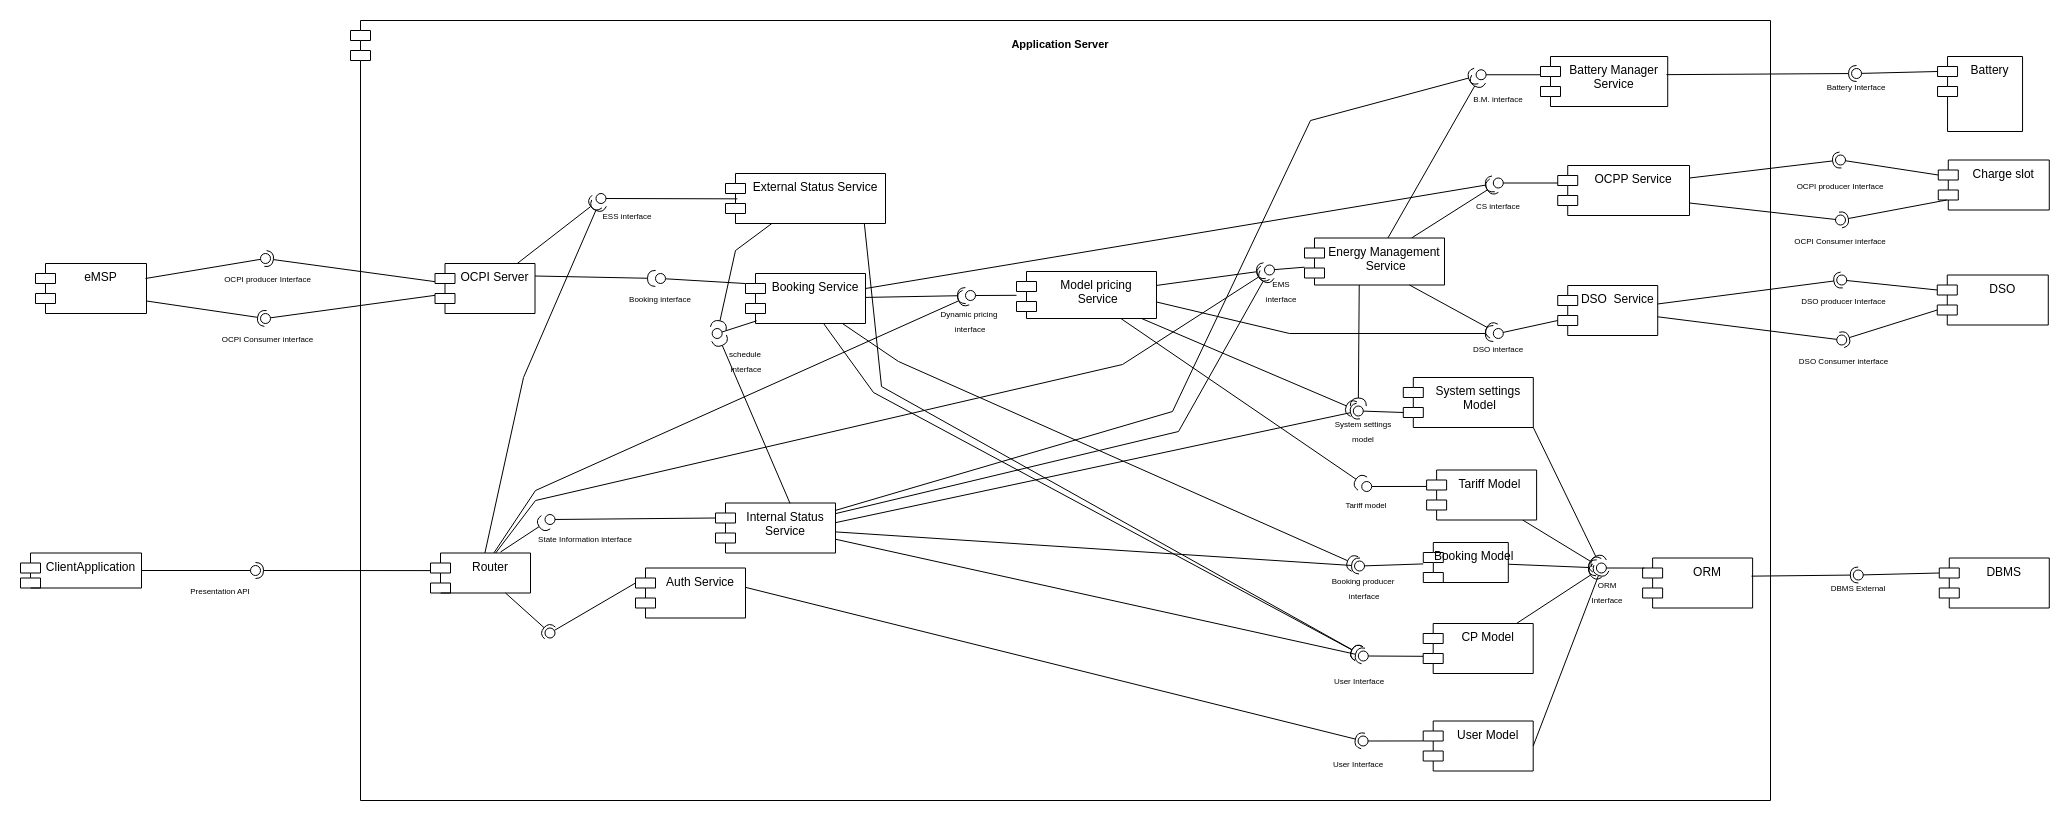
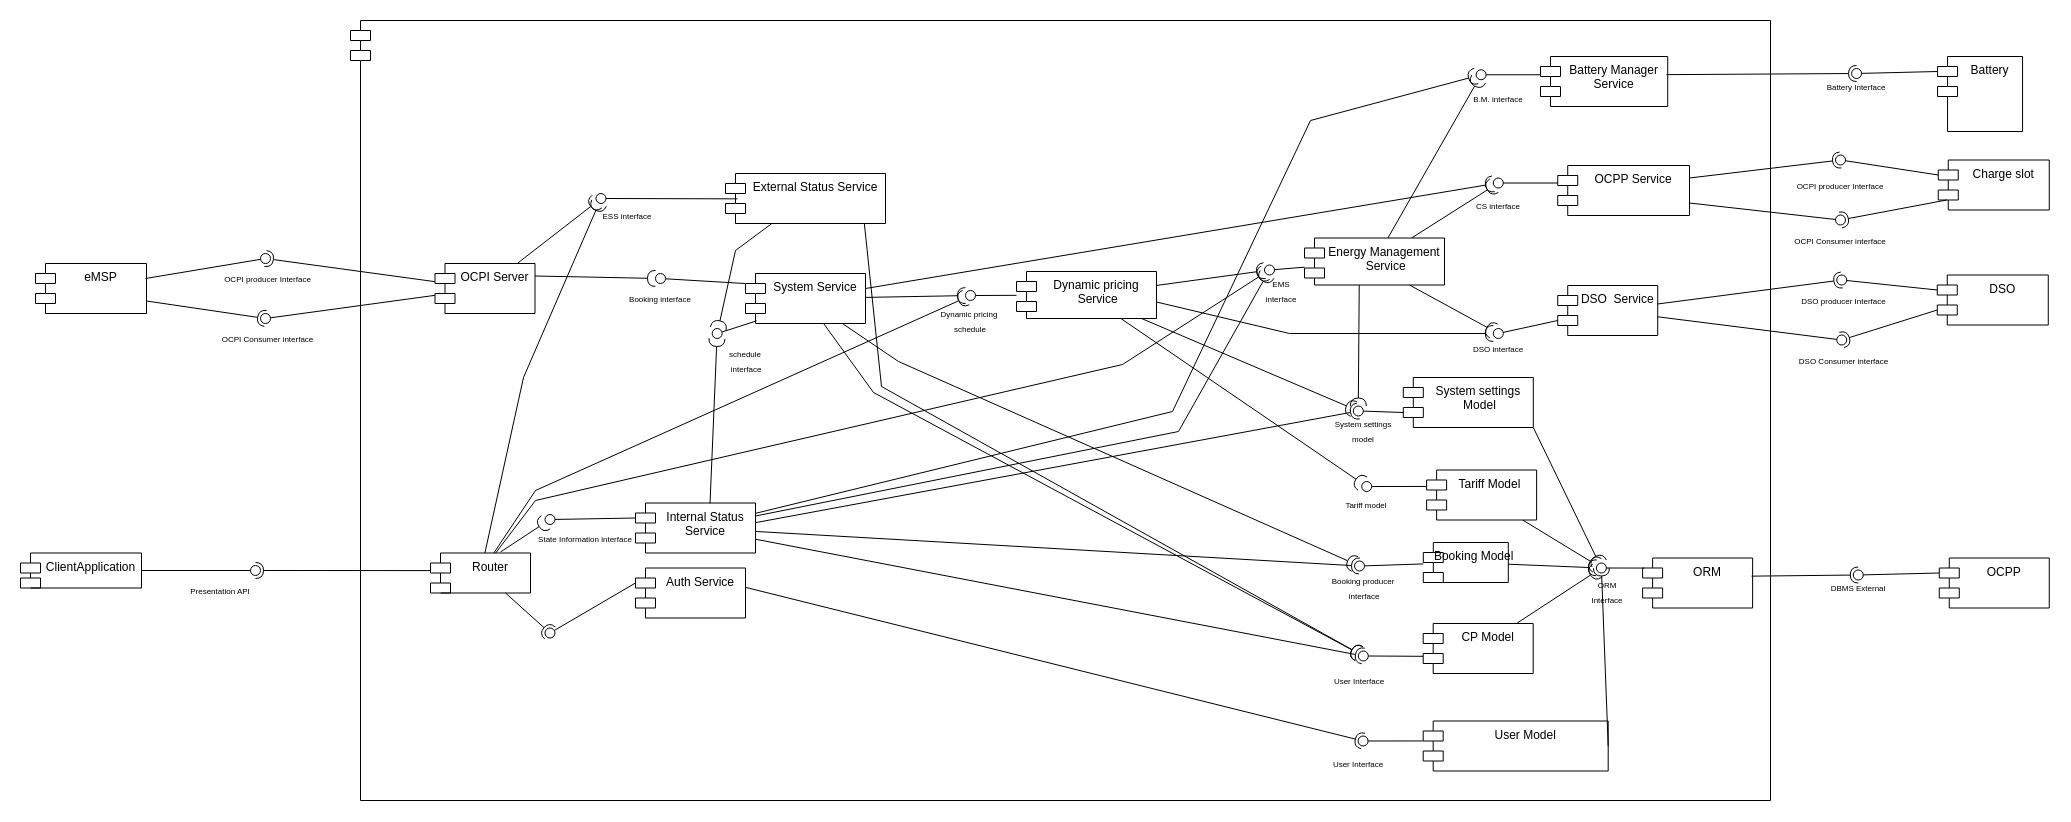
- <mxCell id="131" value="Application Server" style="text;align=center;fontStyle=1;verticalAlign=middle;spacingLeft=3;spacingRight=3;strokeColor=none;rotatable=0;points=[[0,0.5],[1,0.5]];portConstraint=eastwest;fontSize=11;" parent="1" vertex="1"><mxGeometry x="1007.5" y="30" width="105" height="26" as="geometry" /></mxCell>
- <mxCell id="127" value="Model pricing&#10; Service" style="shape=module;align=left;spacingLeft=20;align=center;verticalAlign=top;" parent="1" vertex="1"><mxGeometry x="1016" y="271" width="140" height="47" as="geometry" /></mxCell>
+ <mxCell id="127" value="Dynamic pricing&#10; Service" style="shape=module;align=left;spacingLeft=20;align=center;verticalAlign=top;" parent="1" vertex="1"><mxGeometry x="1016" y="271" width="140" height="47" as="geometry" /></mxCell>
- <mxCell id="90" value="Booking Service" style="shape=module;align=left;spacingLeft=20;align=center;verticalAlign=top;" parent="1" vertex="1"><mxGeometry x="745" y="273" width="120" height="50" as="geometry" /></mxCell>
+ <mxCell id="90" value="System Service" style="shape=module;align=left;spacingLeft=20;align=center;verticalAlign=top;" parent="1" vertex="1"><mxGeometry x="745" y="273" width="120" height="50" as="geometry" /></mxCell>
- <mxCell id="130" value="&lt;font style=&quot;font-size: 8px;&quot;&gt;Dynamic pricing&amp;nbsp;&lt;br&gt;interface&lt;br&gt;&lt;/font&gt;" style="text;html=1;strokeColor=none;fillColor=none;align=center;verticalAlign=middle;whiteSpace=wrap;rounded=0;" parent="1" vertex="1"><mxGeometry x="935" y="315" width="70" height="10" as="geometry" /></mxCell>
+ <mxCell id="130" value="&lt;font style=&quot;font-size: 8px;&quot;&gt;Dynamic pricing&amp;nbsp;&lt;br&gt;schedule&lt;br&gt;&lt;/font&gt;" style="text;html=1;strokeColor=none;fillColor=none;align=center;verticalAlign=middle;whiteSpace=wrap;rounded=0;" parent="1" vertex="1"><mxGeometry x="935" y="315" width="70" height="10" as="geometry" /></mxCell>
- <mxCell id="54" value="Internal Status&#10;Service" style="shape=module;align=left;spacingLeft=20;align=center;verticalAlign=top;" parent="1" vertex="1"><mxGeometry x="715" y="502.5" width="120" height="50" as="geometry" /></mxCell>
+ <mxCell id="54" value="Internal Status&#10;Service" style="shape=module;align=left;spacingLeft=20;align=center;verticalAlign=top;" parent="1" vertex="1"><mxGeometry x="635" y="502.5" width="120" height="50" as="geometry" /></mxCell>
- <mxCell id="47" value="DBMS" style="shape=module;align=left;spacingLeft=20;align=center;verticalAlign=top;" parent="1" vertex="1"><mxGeometry x="1938.78" y="557.5" width="110" height="50" as="geometry" /></mxCell>
+ <mxCell id="47" value="OCPP" style="shape=module;align=left;spacingLeft=20;align=center;verticalAlign=top;" parent="1" vertex="1"><mxGeometry x="1938.78" y="557.5" width="110" height="50" as="geometry" /></mxCell>
- <mxCell id="37" value="User Model" style="shape=module;align=left;spacingLeft=20;align=center;verticalAlign=top;" parent="1" vertex="1"><mxGeometry x="1422.7" y="720.5" width="110" height="50" as="geometry" /></mxCell>
+ <mxCell id="37" value="User Model" style="shape=module;align=left;spacingLeft=20;align=center;verticalAlign=top;" parent="1" vertex="1"><mxGeometry x="1422.7" y="720.5" width="185" height="50" as="geometry" /></mxCell>
